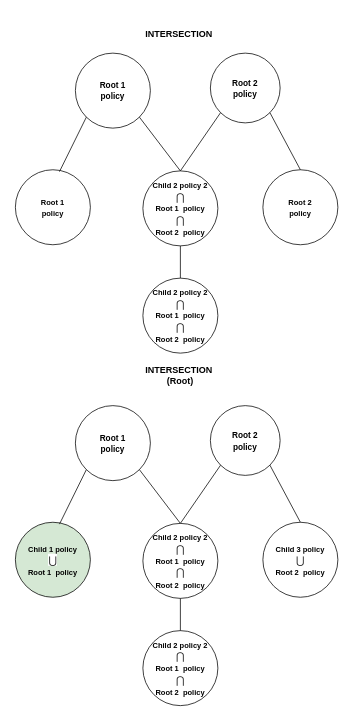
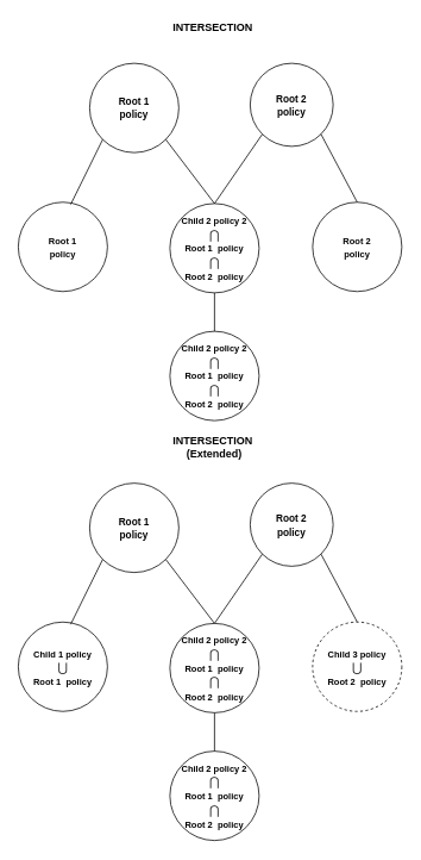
- <mxCell id="12" value="&lt;b&gt;INTERSECTION&amp;nbsp;&lt;br&gt;&lt;/b&gt;" style="text;html=1;strokeColor=none;fillColor=none;align=center;verticalAlign=middle;whiteSpace=wrap;rounded=0;" vertex="1" parent="1"><mxGeometry x="200" y="35" width="80" height="20" as="geometry" /></mxCell>
+ <mxCell id="12" value="&lt;b&gt;INTERSECTION&amp;nbsp;&lt;br&gt;&lt;/b&gt;" style="text;html=1;strokeColor=none;fillColor=none;align=center;verticalAlign=middle;whiteSpace=wrap;rounded=0;" vertex="1" parent="1"><mxGeometry x="200" y="20" width="80" height="20" as="geometry" /></mxCell>
- <mxCell id="24" value="&lt;b&gt;INTERSECTION&amp;nbsp;&lt;br&gt;(Root)&lt;br&gt;&lt;/b&gt;" style="text;html=1;strokeColor=none;fillColor=none;align=center;verticalAlign=middle;whiteSpace=wrap;rounded=0;" vertex="1" parent="1"><mxGeometry x="200" y="490" width="80" height="20" as="geometry" /></mxCell>
+ <mxCell id="24" value="&lt;b&gt;INTERSECTION&amp;nbsp;&lt;br&gt;(Extended)&lt;br&gt;&lt;/b&gt;" style="text;html=1;strokeColor=none;fillColor=none;align=center;verticalAlign=middle;whiteSpace=wrap;rounded=0;" vertex="1" parent="1"><mxGeometry x="200" y="490" width="80" height="20" as="geometry" /></mxCell>
- <mxCell id="15" value="&lt;b style=&quot;font-size: 10px&quot;&gt;Child 1 policy&lt;br&gt;&lt;/b&gt;&lt;span style=&quot;color: rgb(34 , 34 , 34) ; font-family: &amp;#34;arial&amp;#34; , sans-serif ; font-size: 14px ; text-align: left ; background-color: rgb(255 , 255 , 255)&quot;&gt;⋃&lt;/span&gt;&lt;b style=&quot;font-size: 10px&quot;&gt;&lt;span style=&quot;color: rgb(32 , 33 , 34) ; font-family: sans-serif ; background-color: rgb(255 , 255 , 255)&quot;&gt;&lt;br&gt;&lt;/span&gt;Root 1&amp;nbsp; policy&lt;/b&gt;" style="ellipse;whiteSpace=wrap;html=1;aspect=fixed;fillColor=#d5e8d4;" vertex="1" parent="1"><mxGeometry x="20" y="695.5" width="100" height="100" as="geometry" /></mxCell>
+ <mxCell id="15" value="&lt;b style=&quot;font-size: 10px&quot;&gt;Child 1 policy&lt;br&gt;&lt;/b&gt;&lt;span style=&quot;color: rgb(34 , 34 , 34) ; font-family: &amp;#34;arial&amp;#34; , sans-serif ; font-size: 14px ; text-align: left ; background-color: rgb(255 , 255 , 255)&quot;&gt;⋃&lt;/span&gt;&lt;b style=&quot;font-size: 10px&quot;&gt;&lt;span style=&quot;color: rgb(32 , 33 , 34) ; font-family: sans-serif ; background-color: rgb(255 , 255 , 255)&quot;&gt;&lt;br&gt;&lt;/span&gt;Root 1&amp;nbsp; policy&lt;/b&gt;" style="ellipse;whiteSpace=wrap;html=1;aspect=fixed;" vertex="1" parent="1"><mxGeometry x="20" y="695.5" width="100" height="100" as="geometry" /></mxCell>
- <mxCell id="21" value="&lt;font style=&quot;font-size: 10px&quot;&gt;&lt;b&gt;Child 3 policy&lt;br&gt;&lt;/b&gt;&lt;span style=&quot;color: rgb(34 , 34 , 34) ; font-family: &amp;#34;arial&amp;#34; , sans-serif ; font-size: 14px ; text-align: left ; background-color: rgb(255 , 255 , 255)&quot;&gt;⋃&lt;/span&gt;&lt;b&gt;&lt;span style=&quot;color: rgb(32 , 33 , 34) ; font-family: sans-serif ; background-color: rgb(255 , 255 , 255)&quot;&gt;&lt;br&gt;&lt;/span&gt;Root 2&amp;nbsp; policy&lt;/b&gt;&lt;/font&gt;" style="ellipse;whiteSpace=wrap;html=1;aspect=fixed;" vertex="1" parent="1"><mxGeometry x="350" y="695.5" width="100" height="100" as="geometry" /></mxCell>
+ <mxCell id="21" value="&lt;font style=&quot;font-size: 10px&quot;&gt;&lt;b&gt;Child 3 policy&lt;br&gt;&lt;/b&gt;&lt;span style=&quot;color: rgb(34 , 34 , 34) ; font-family: &amp;#34;arial&amp;#34; , sans-serif ; font-size: 14px ; text-align: left ; background-color: rgb(255 , 255 , 255)&quot;&gt;⋃&lt;/span&gt;&lt;b&gt;&lt;span style=&quot;color: rgb(32 , 33 , 34) ; font-family: sans-serif ; background-color: rgb(255 , 255 , 255)&quot;&gt;&lt;br&gt;&lt;/span&gt;Root 2&amp;nbsp; policy&lt;/b&gt;&lt;/font&gt;" style="ellipse;whiteSpace=wrap;html=1;aspect=fixed;dashed=1;" vertex="1" parent="1"><mxGeometry x="350" y="695.5" width="100" height="100" as="geometry" /></mxCell>
